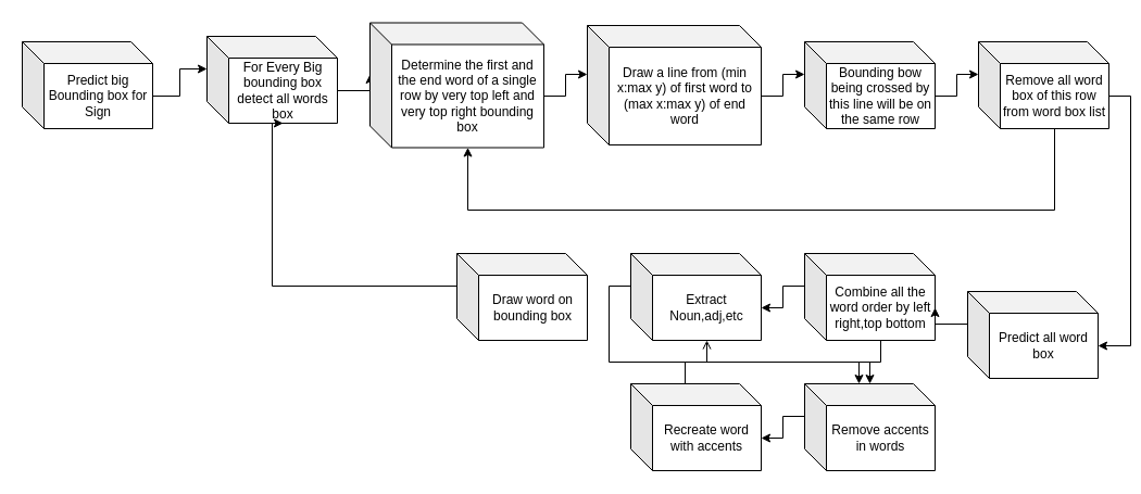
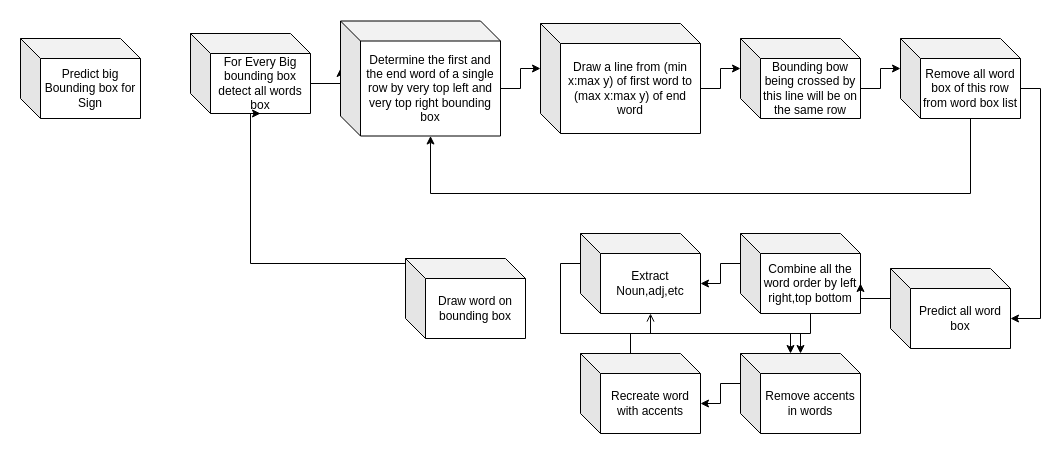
- <mxCell id="2" style="edgeStyle=orthogonalEdgeStyle;rounded=0;orthogonalLoop=1;jettySize=auto;html=1;exitX=0;exitY=0;exitDx=120;exitDy=50;exitPerimeter=0;entryX=0;entryY=0;entryDx=0;entryDy=30;entryPerimeter=0;" edge="1" parent="1" source="3" target="5"><mxGeometry relative="1" as="geometry" /></mxCell>
- <mxCell id="27" value="Draw word on bounding box" style="shape=cube;whiteSpace=wrap;html=1;boundedLbl=1;backgroundOutline=1;darkOpacity=0.05;darkOpacity2=0.1;" vertex="1" parent="1"><mxGeometry x="420" y="233" width="120" height="80" as="geometry" /></mxCell>
+ <mxCell id="27" value="Draw word on bounding box" style="shape=cube;whiteSpace=wrap;html=1;boundedLbl=1;backgroundOutline=1;darkOpacity=0.05;darkOpacity2=0.1;" vertex="1" parent="1"><mxGeometry x="405" y="258" width="120" height="80" as="geometry" /></mxCell>
